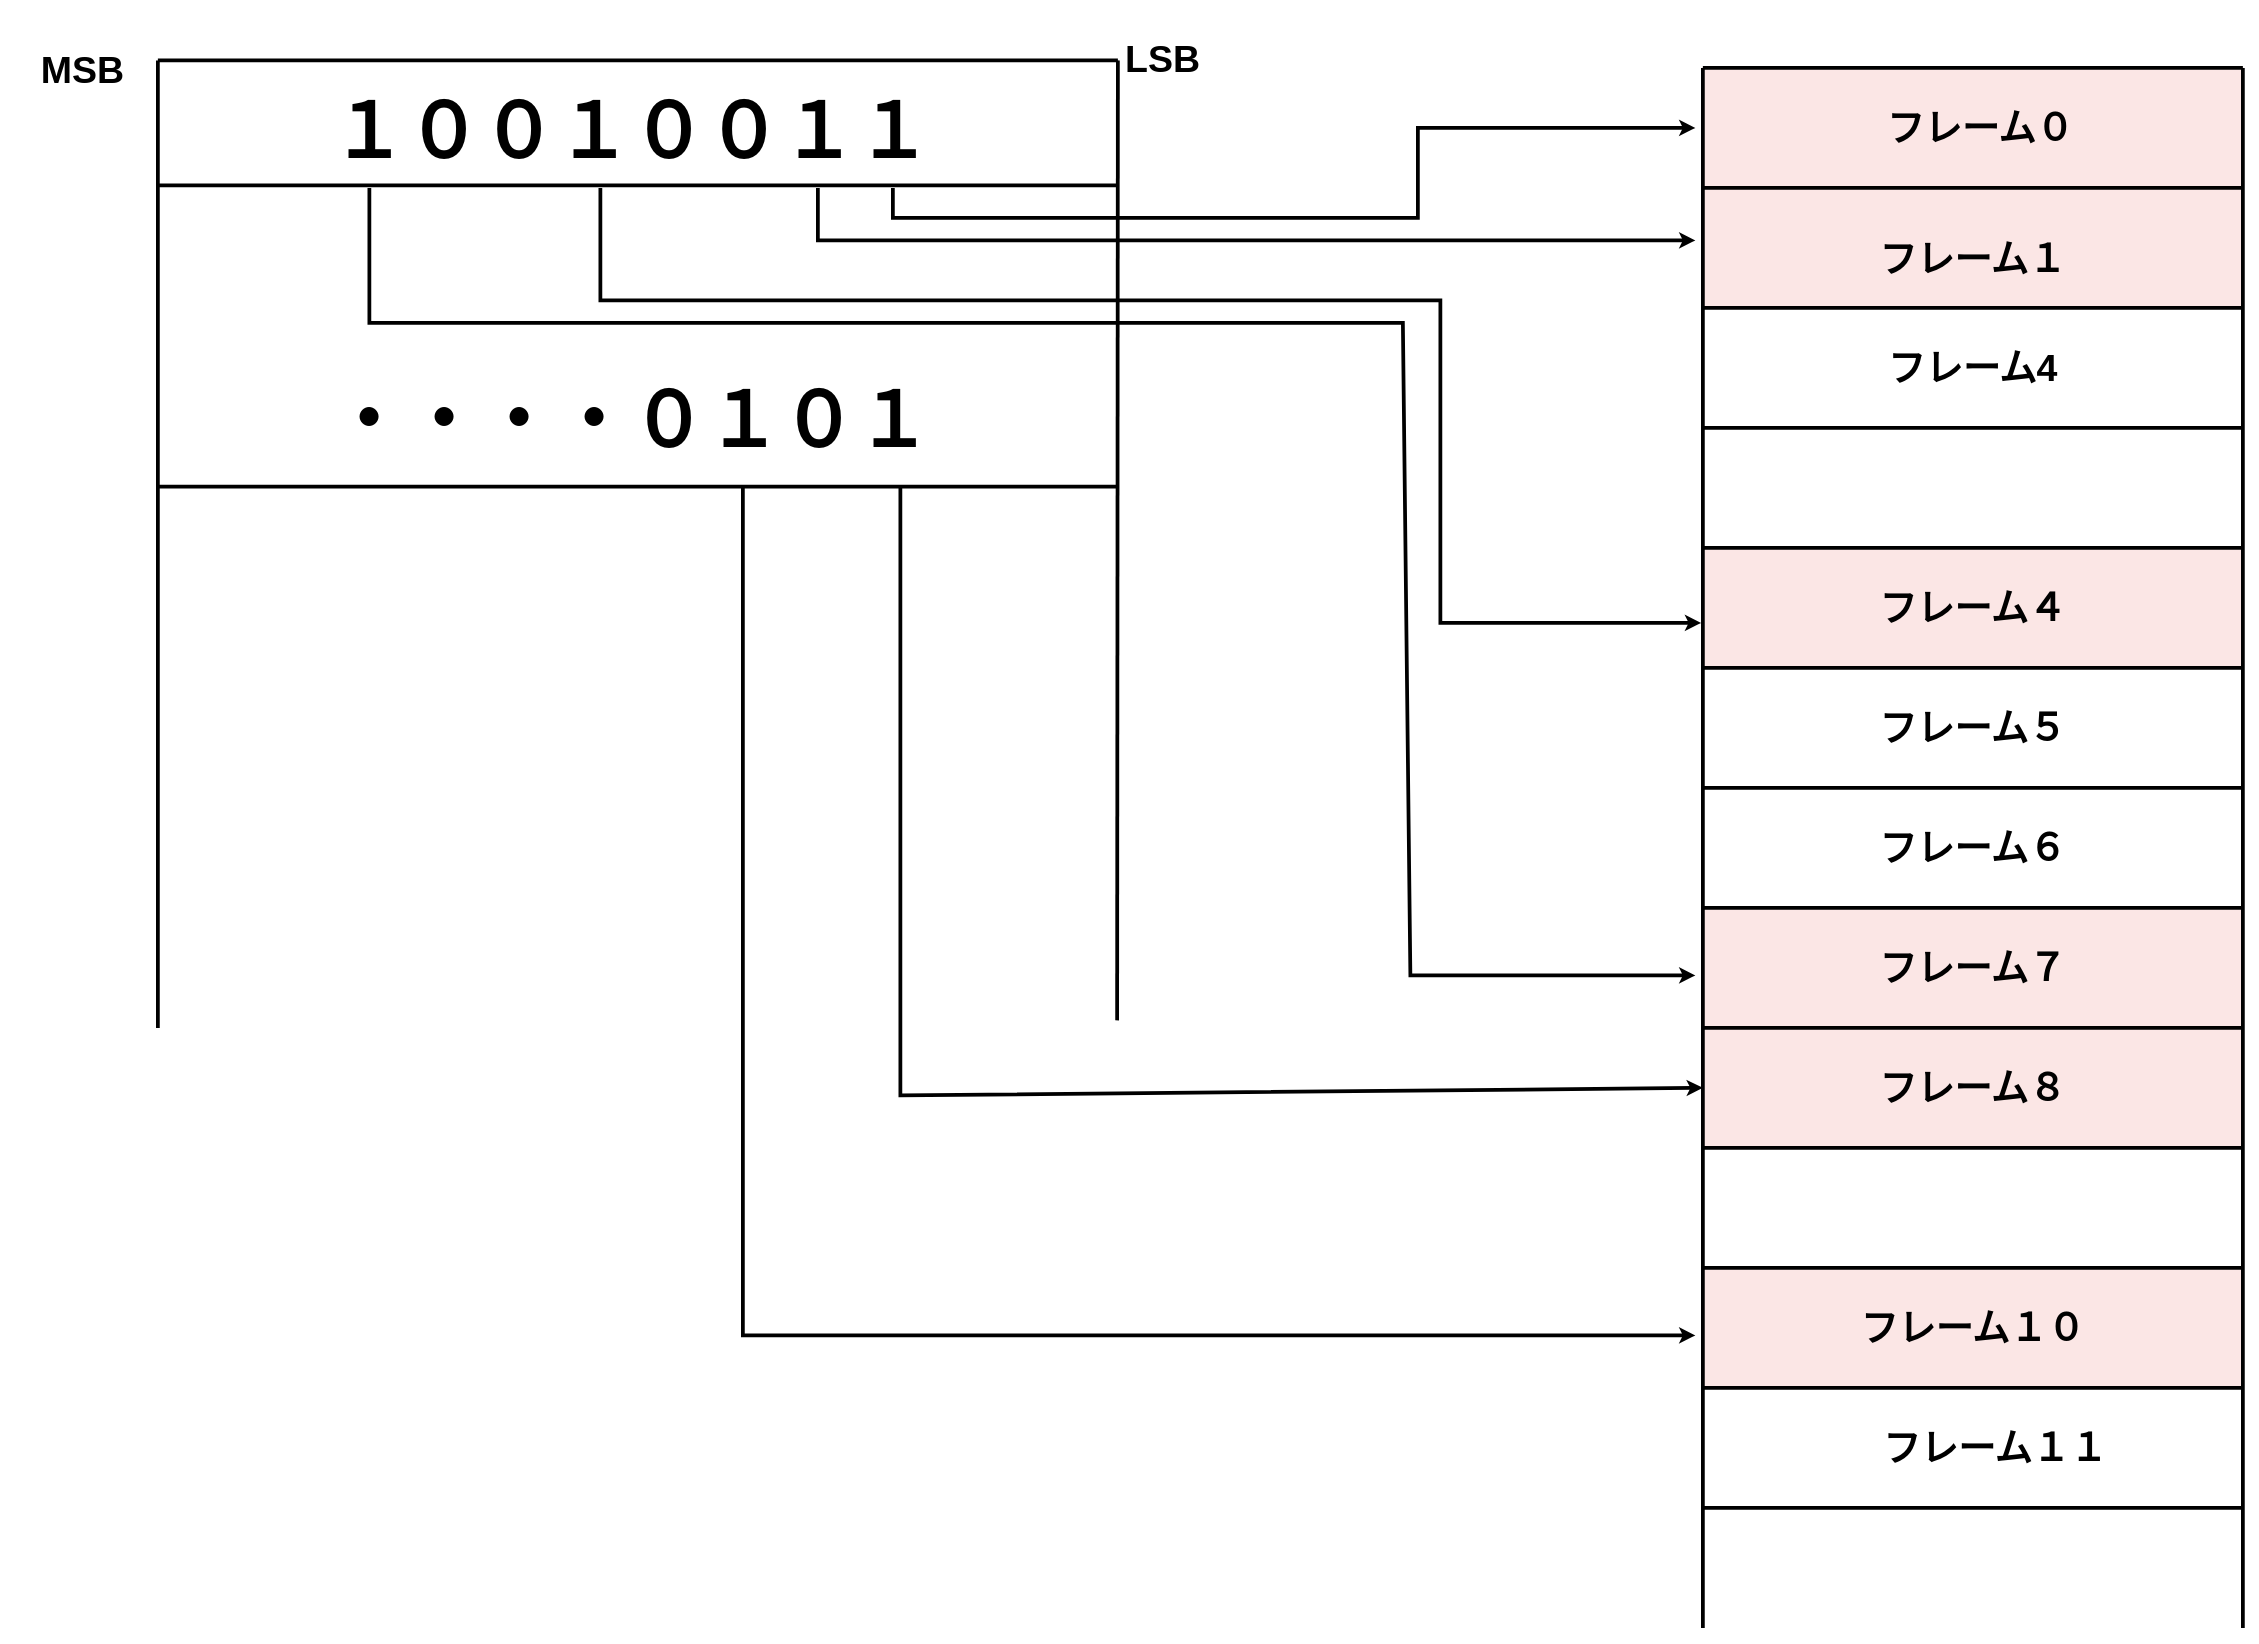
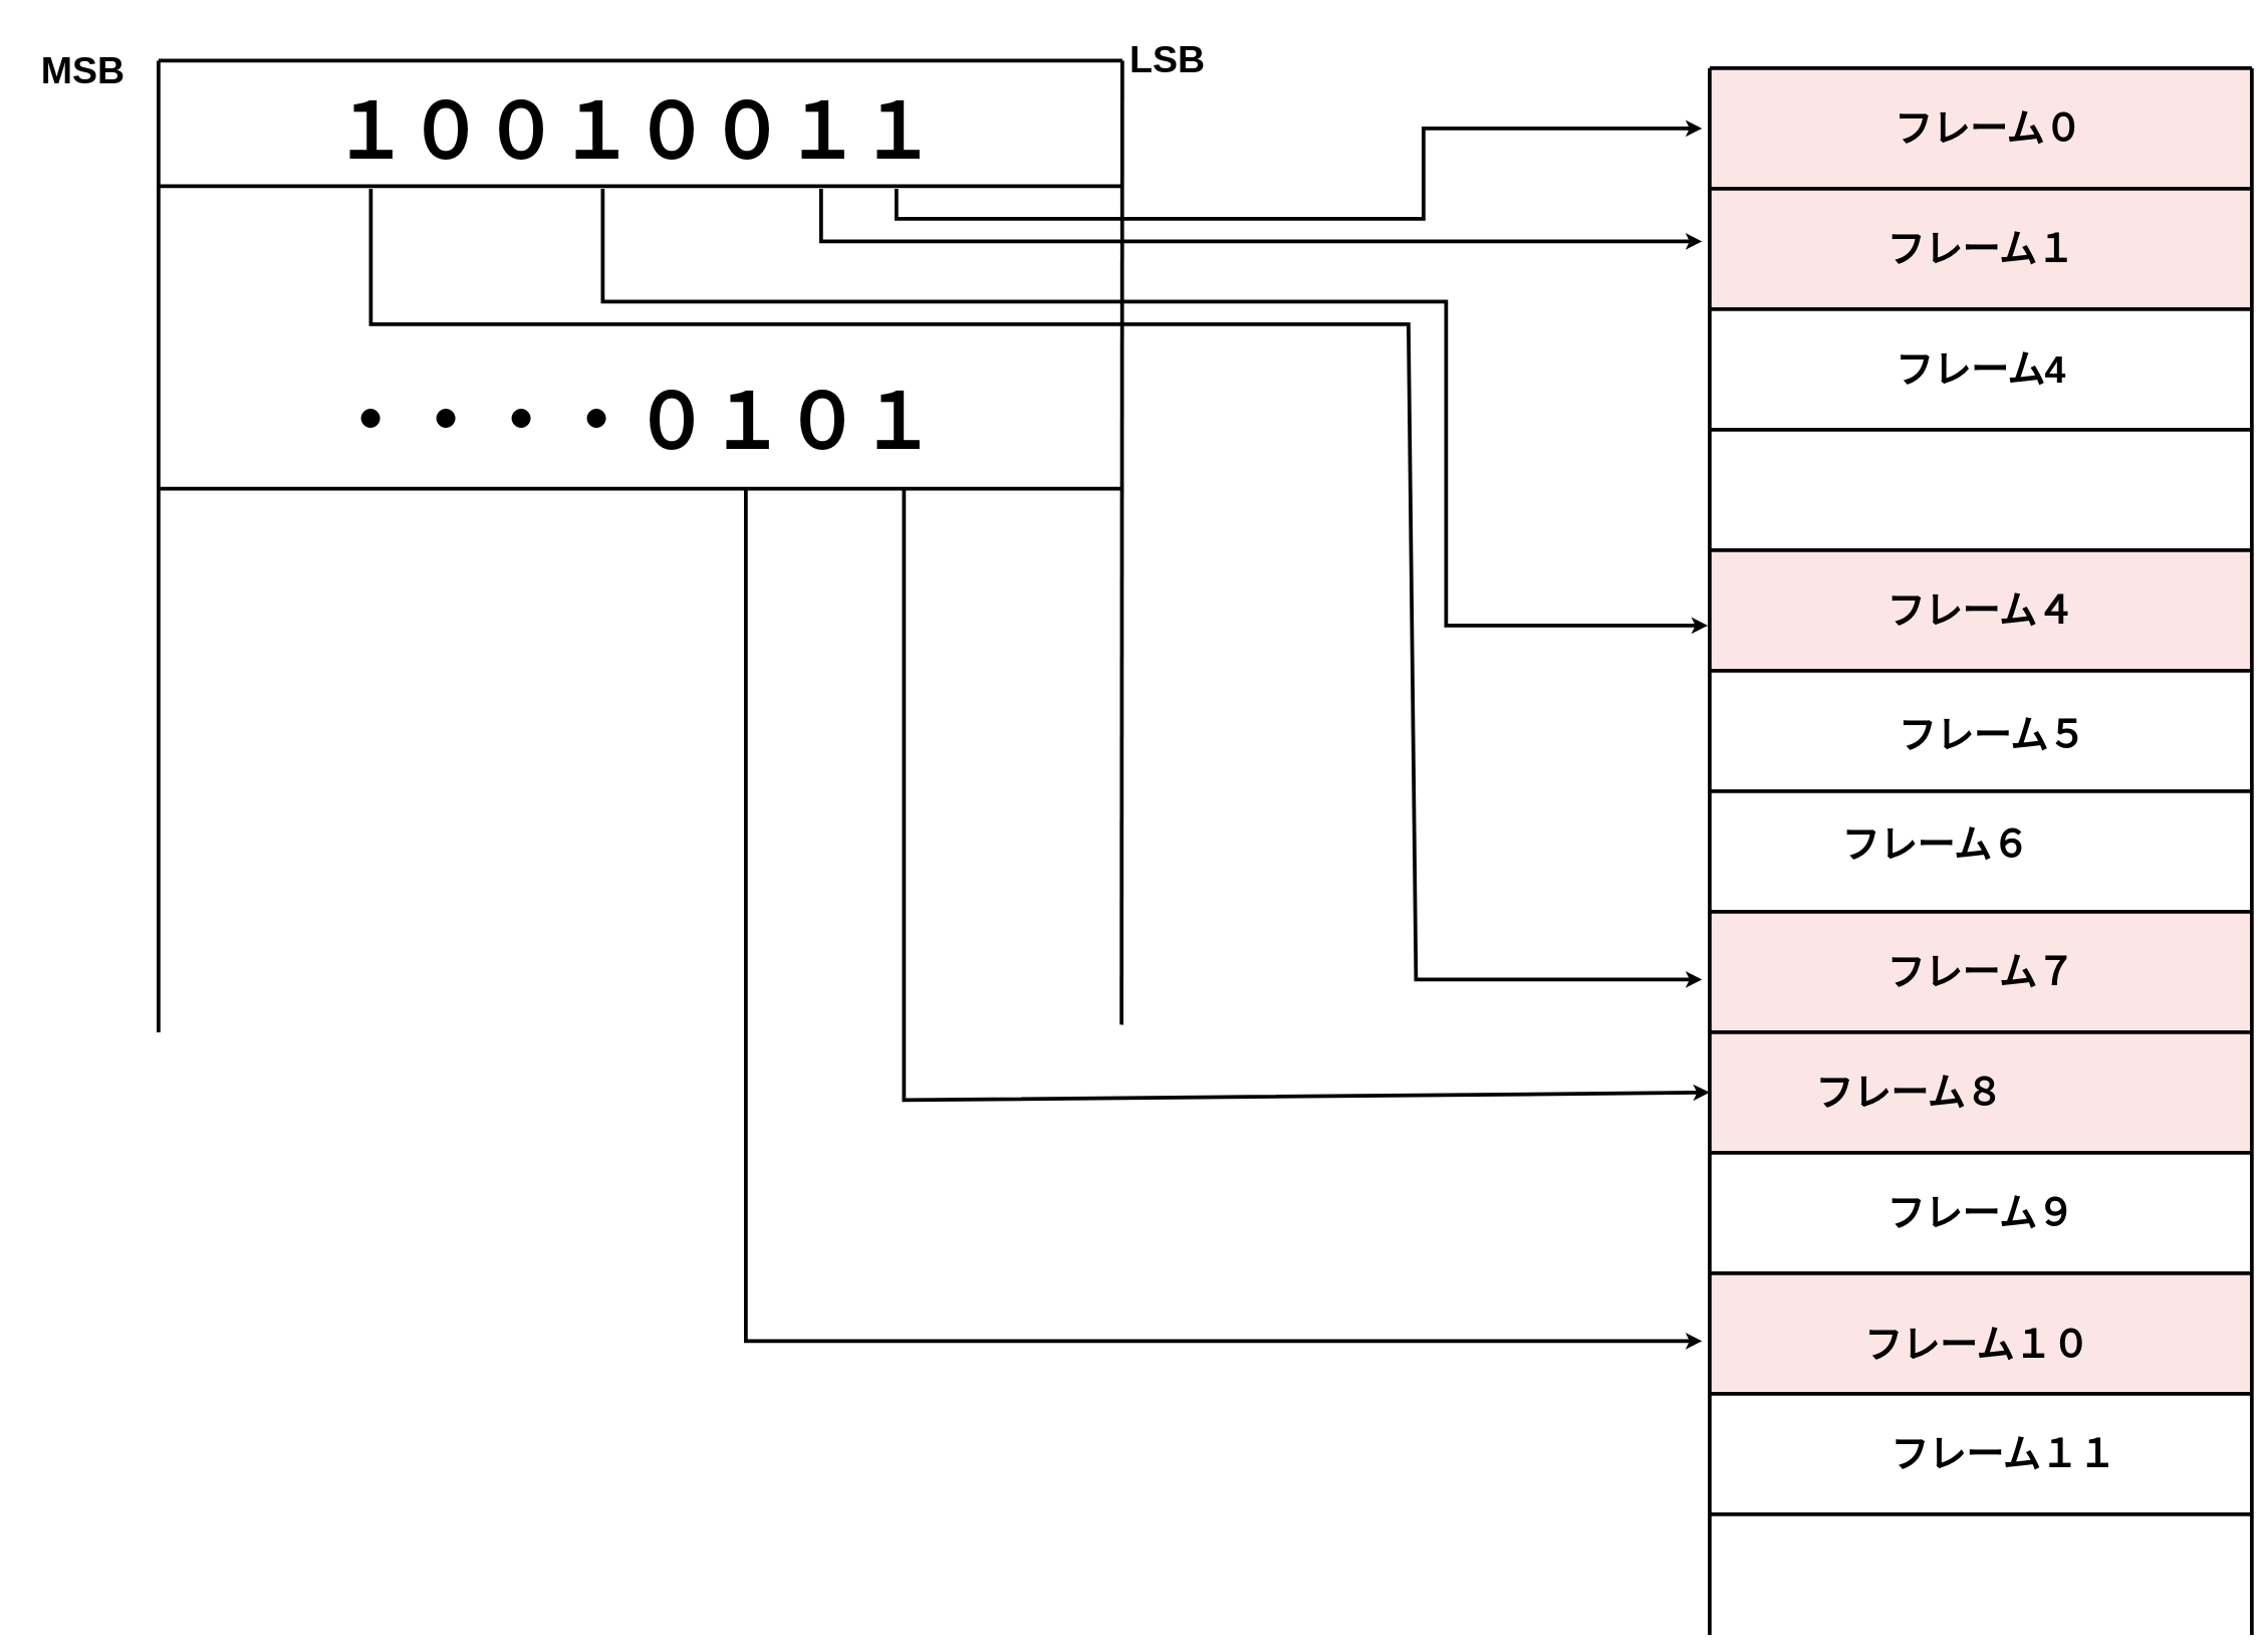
- <mxCell id="29" value="フレーム１" style="text;html=1;strokeColor=none;fillColor=none;align=center;verticalAlign=middle;whiteSpace=wrap;rounded=0;fontSize=50;fontStyle=1" parent="1" vertex="1"><mxGeometry x="2420" y="285" width="420" height="120" as="geometry" /></mxCell>
+ <mxCell id="29" value="フレーム１" style="text;html=1;strokeColor=none;fillColor=none;align=center;verticalAlign=middle;whiteSpace=wrap;rounded=0;fontSize=50;fontStyle=1" parent="1" vertex="1"><mxGeometry x="2420" y="270" width="420" height="120" as="geometry" /></mxCell>
- <mxCell id="32" value="フレーム５" style="text;html=1;strokeColor=none;fillColor=none;align=center;verticalAlign=middle;whiteSpace=wrap;rounded=0;fontSize=50;fontStyle=1" parent="1" vertex="1"><mxGeometry x="2420" y="910" width="420" height="120" as="geometry" /></mxCell>
+ <mxCell id="32" value="フレーム５" style="text;html=1;strokeColor=none;fillColor=none;align=center;verticalAlign=middle;whiteSpace=wrap;rounded=0;fontSize=50;fontStyle=1" parent="1" vertex="1"><mxGeometry x="2435" y="915" width="420" height="120" as="geometry" /></mxCell>
- <mxCell id="33" value="フレーム６" style="text;html=1;strokeColor=none;fillColor=none;align=center;verticalAlign=middle;whiteSpace=wrap;rounded=0;fontSize=50;fontStyle=1" parent="1" vertex="1"><mxGeometry x="2420" y="1070" width="420" height="120" as="geometry" /></mxCell>
+ <mxCell id="33" value="フレーム６" style="text;html=1;strokeColor=none;fillColor=none;align=center;verticalAlign=middle;whiteSpace=wrap;rounded=0;fontSize=50;fontStyle=1" parent="1" vertex="1"><mxGeometry x="2360" y="1060" width="420" height="120" as="geometry" /></mxCell>
- <mxCell id="35" value="フレーム８" style="text;html=1;strokeColor=none;fillColor=none;align=center;verticalAlign=middle;whiteSpace=wrap;rounded=0;fontSize=50;fontStyle=1" parent="1" vertex="1"><mxGeometry x="2420" y="1390" width="420" height="120" as="geometry" /></mxCell>
+ <mxCell id="35" value="フレーム８" style="text;html=1;strokeColor=none;fillColor=none;align=center;verticalAlign=middle;whiteSpace=wrap;rounded=0;fontSize=50;fontStyle=1" parent="1" vertex="1"><mxGeometry x="2325" y="1390" width="420" height="120" as="geometry" /></mxCell>
+ <mxCell id="36" value="フレーム９" style="text;html=1;strokeColor=none;fillColor=none;align=center;verticalAlign=middle;whiteSpace=wrap;rounded=0;fontSize=50;fontStyle=1" parent="1" vertex="1"><mxGeometry x="2420" y="1550" width="420" height="120" as="geometry" /></mxCell>
- <mxCell id="37" value="フレーム１０" style="text;html=1;strokeColor=none;fillColor=none;align=center;verticalAlign=middle;whiteSpace=wrap;rounded=0;fontSize=50;fontStyle=1" parent="1" vertex="1"><mxGeometry x="2420" y="1710" width="420" height="120" as="geometry" /></mxCell>
+ <mxCell id="37" value="フレーム１０" style="text;html=1;strokeColor=none;fillColor=none;align=center;verticalAlign=middle;whiteSpace=wrap;rounded=0;fontSize=50;fontStyle=1" parent="1" vertex="1"><mxGeometry x="2415" y="1725" width="420" height="120" as="geometry" /></mxCell>
